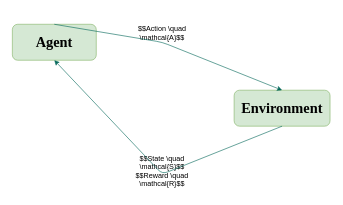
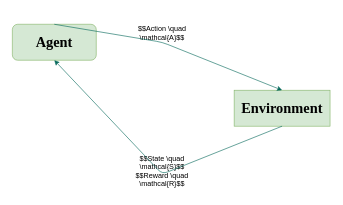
- <mxCell id="3" value="&lt;font style=&quot;font-size: 24px&quot;&gt;Environment&lt;/font&gt;" style="rounded=1;whiteSpace=wrap;html=1;fillColor=#d5e8d4;strokeColor=#82b366;fontFamily=Garamond;fontStyle=1" vertex="1" parent="1"><mxGeometry x="390" y="150" width="160" height="60" as="geometry" /></mxCell>
+ <mxCell id="3" value="&lt;font style=&quot;font-size: 24px&quot;&gt;Environment&lt;/font&gt;" style="whiteSpace=wrap;html=1;fillColor=#d5e8d4;strokeColor=#82b366;fontFamily=Garamond;fontStyle=1;rounded=0;" vertex="1" parent="1"><mxGeometry x="390" y="150" width="160" height="60" as="geometry" /></mxCell>
